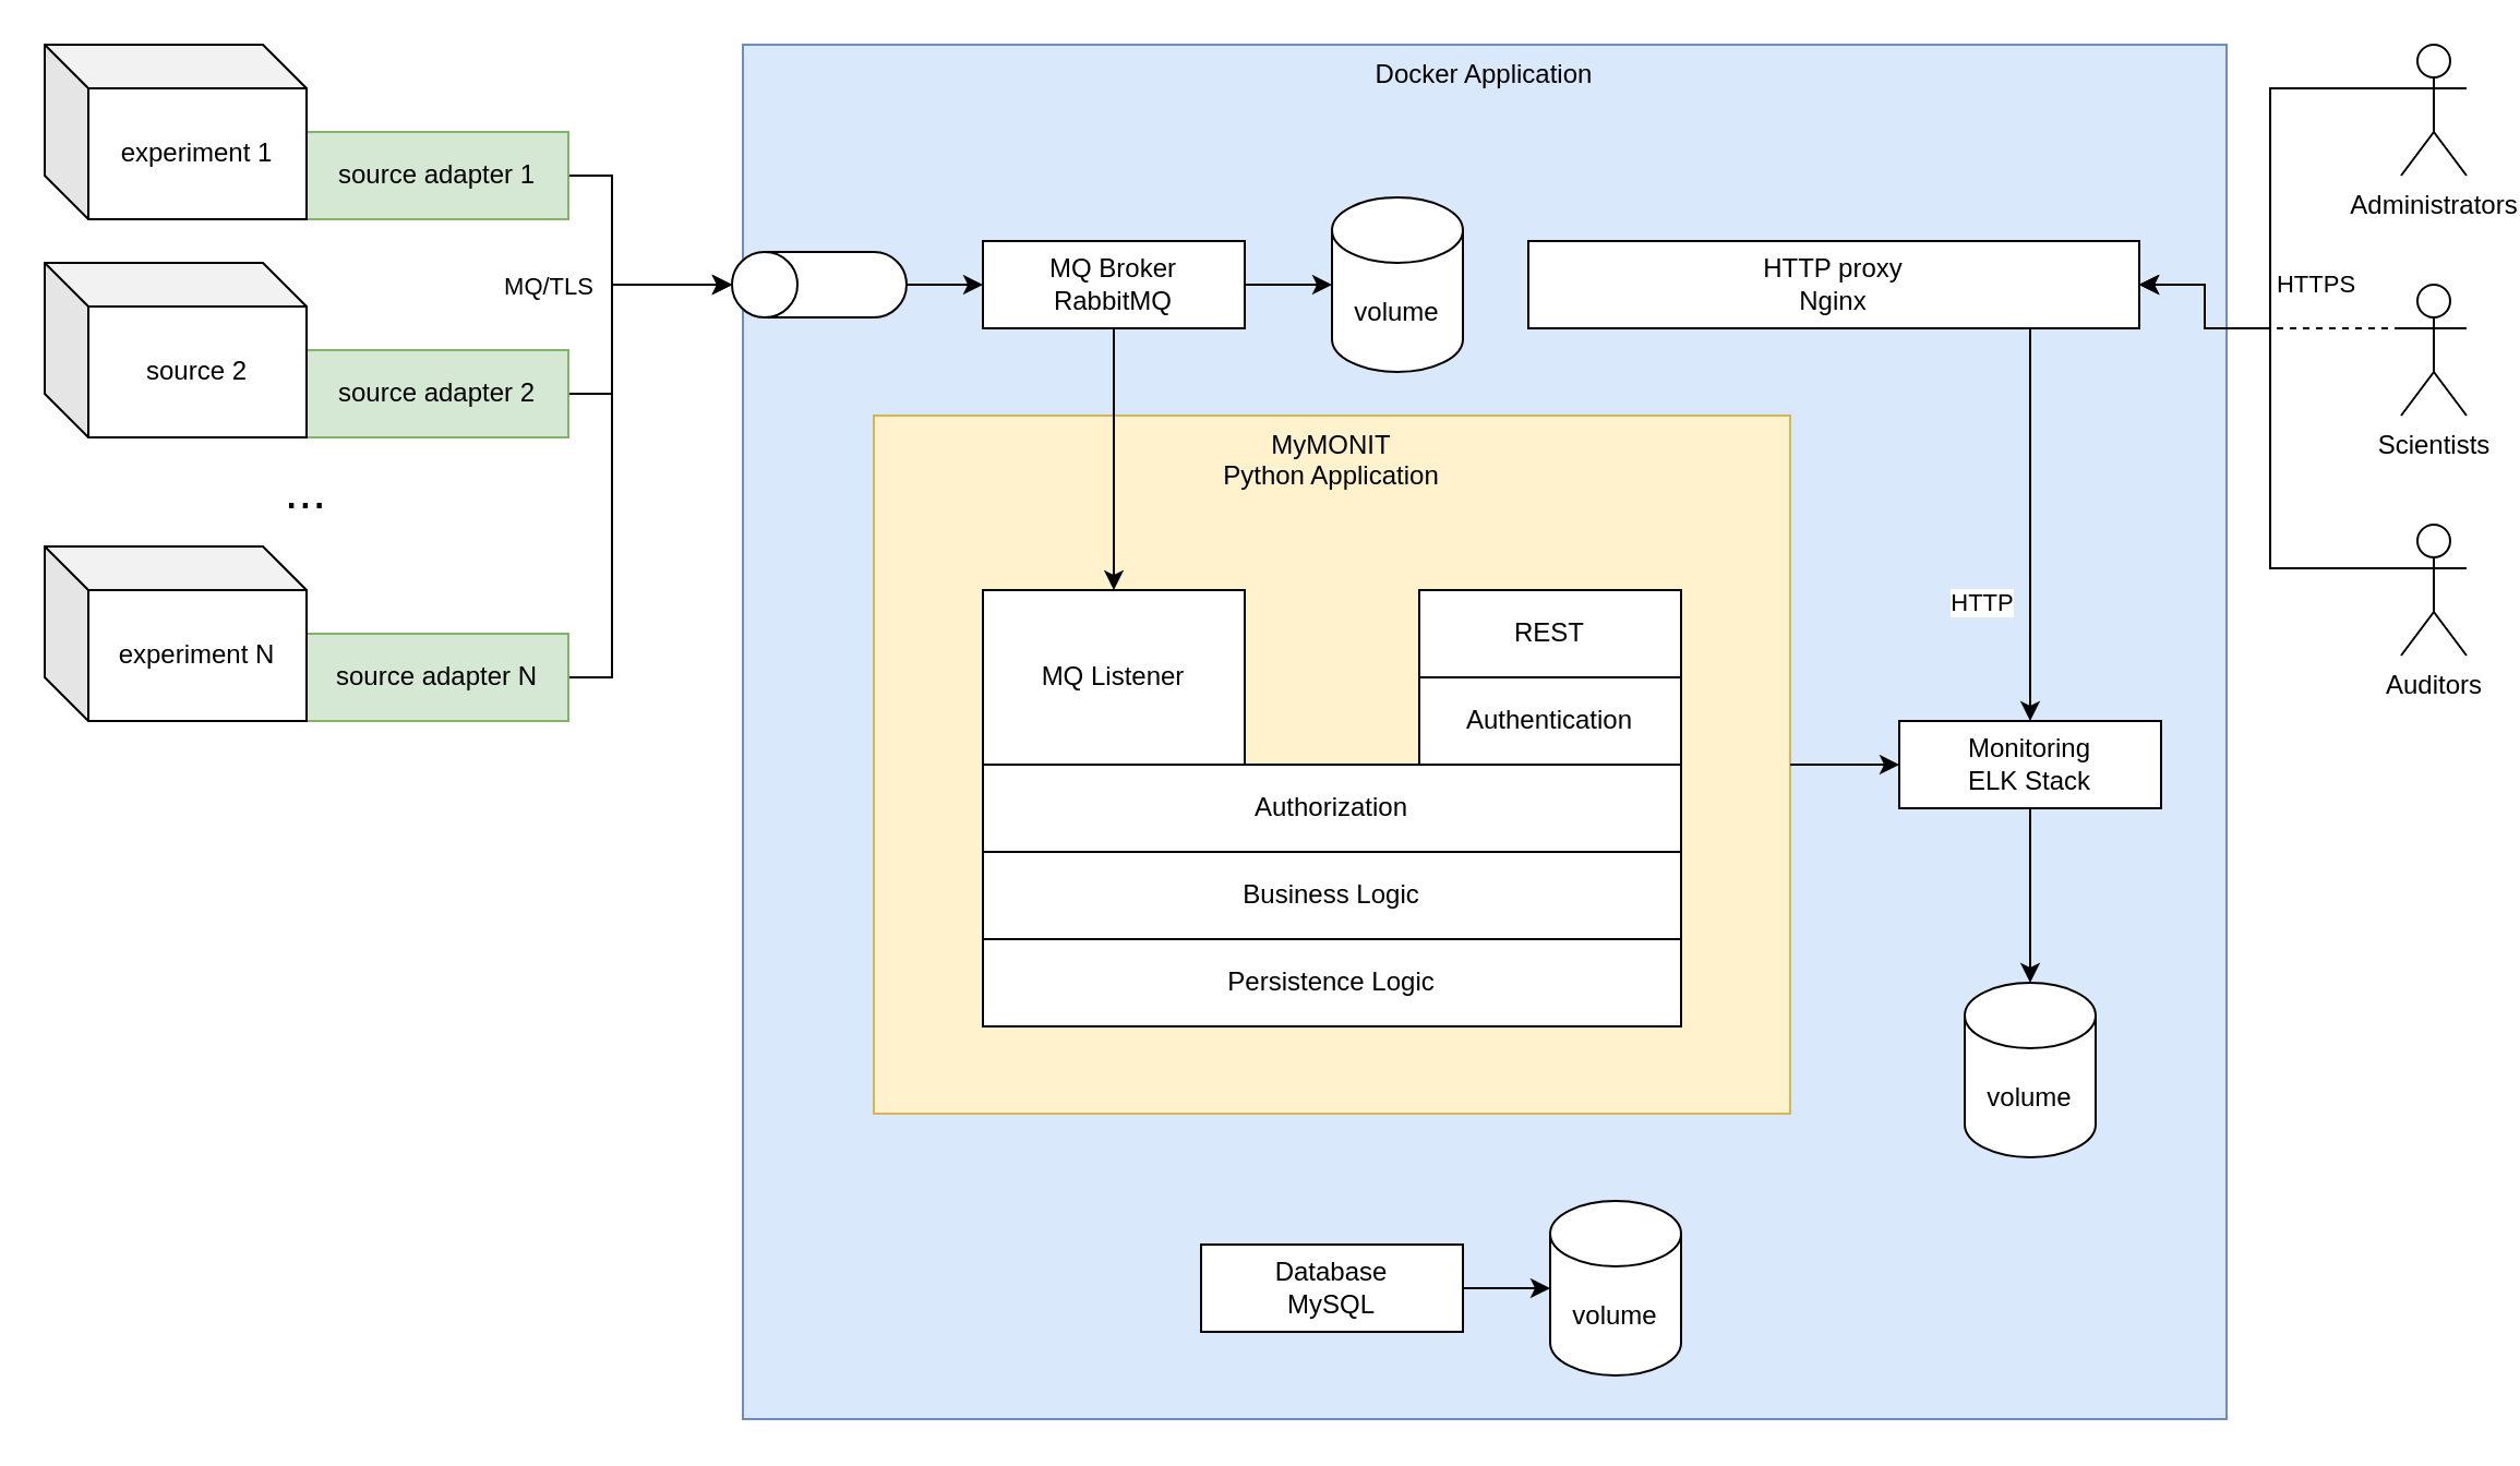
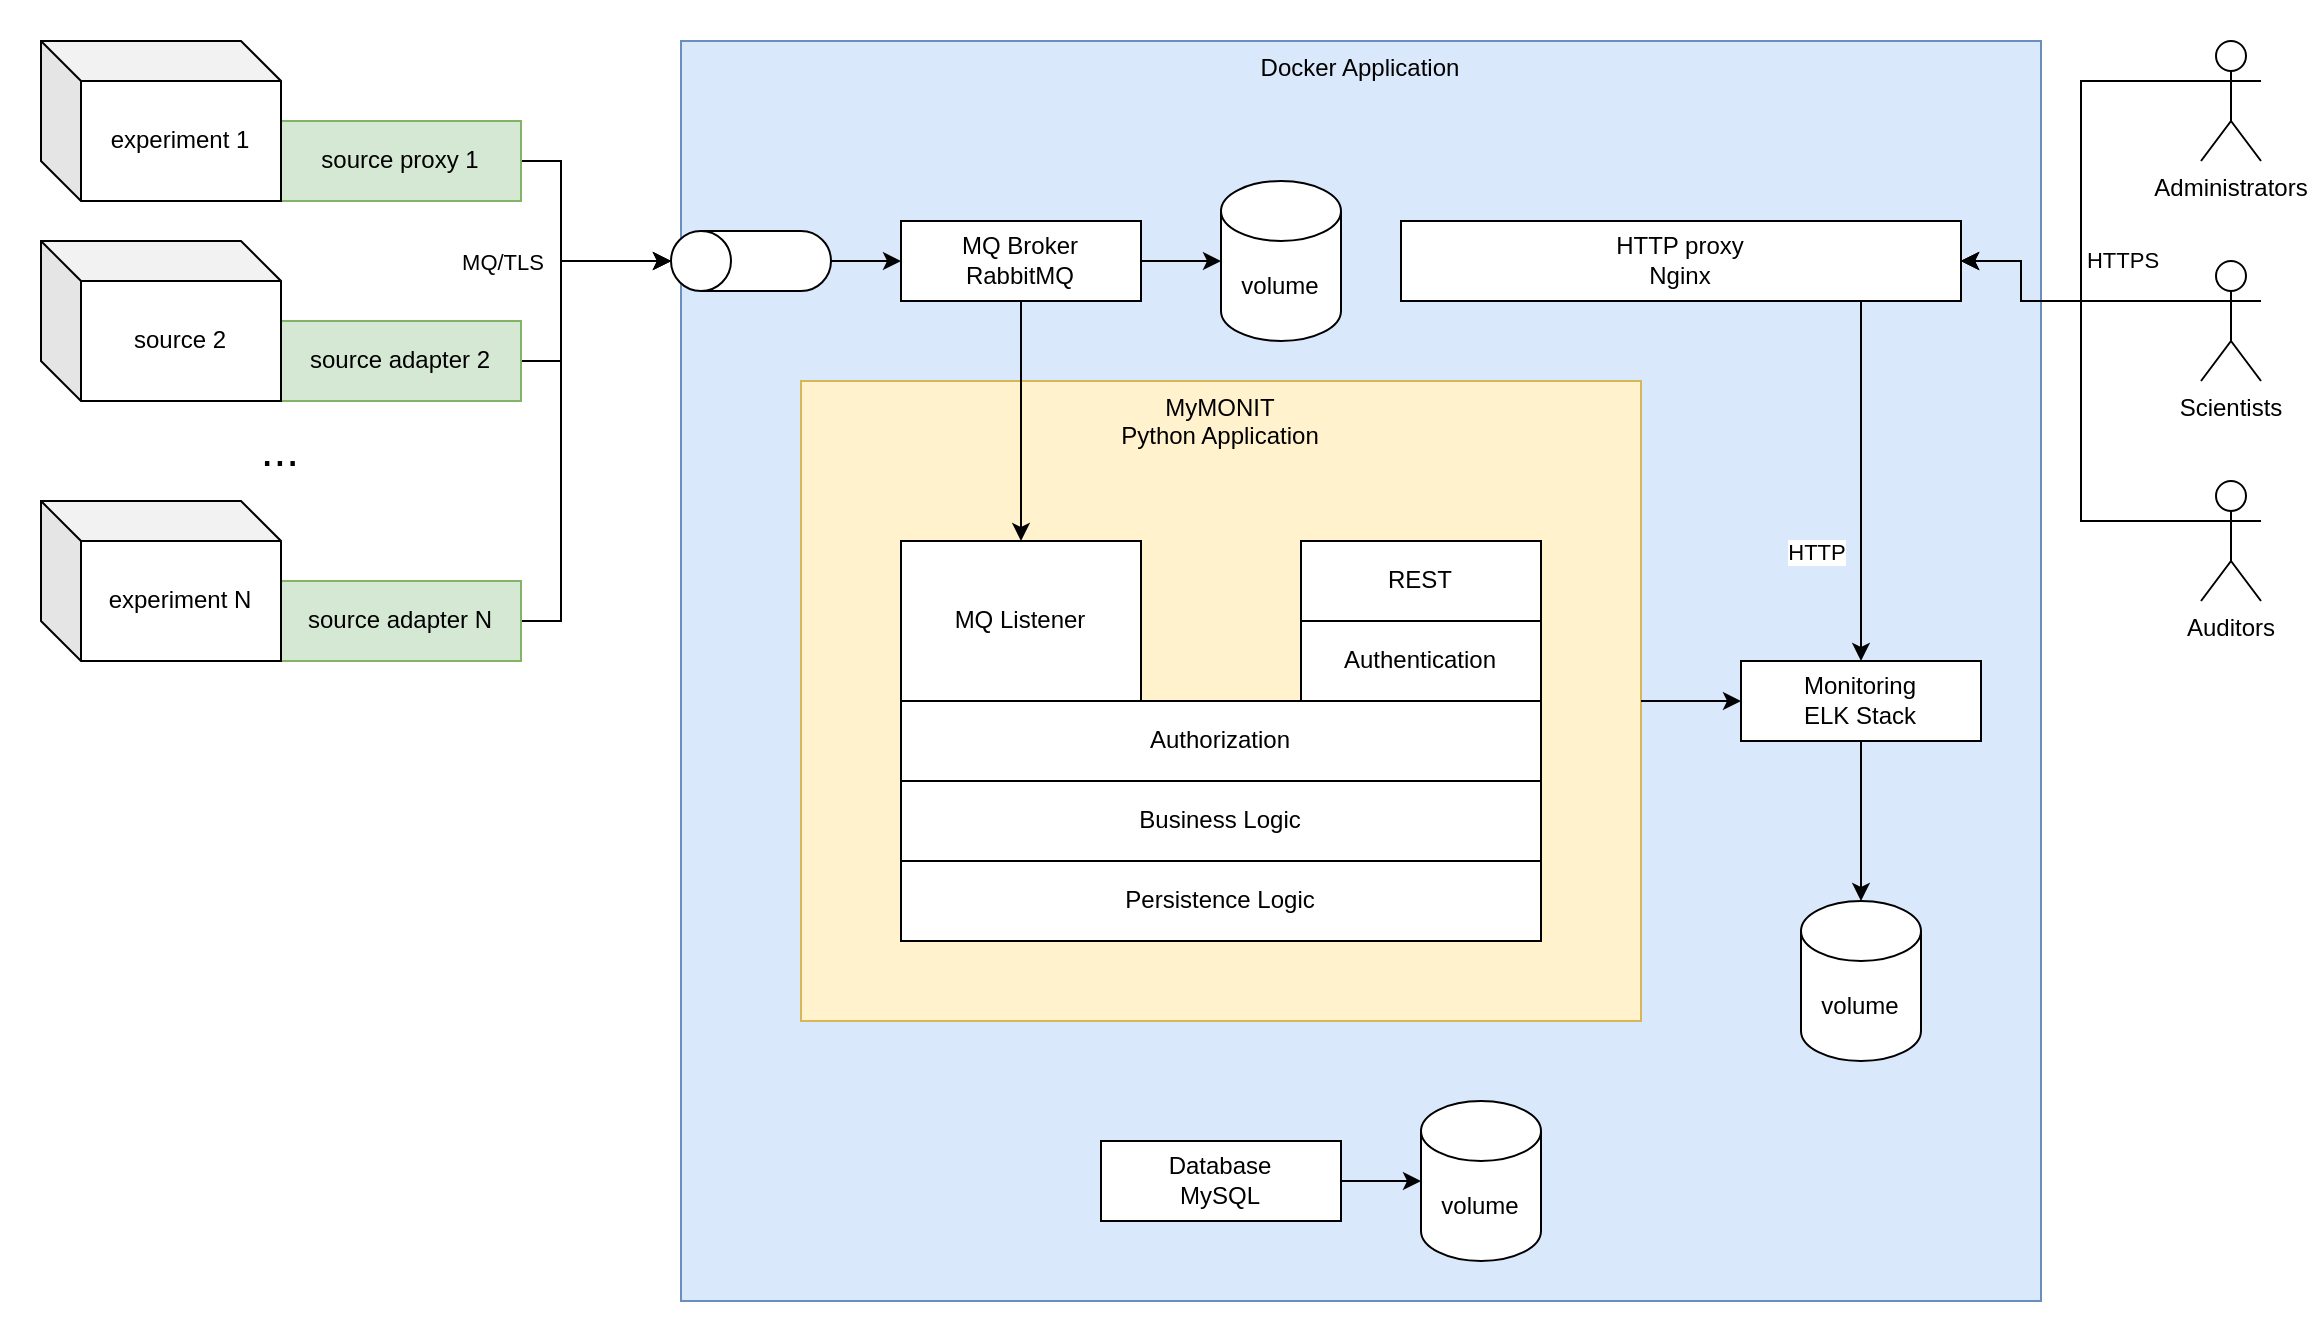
- <mxCell id="20" value="source adapter 1" style="rounded=0;whiteSpace=wrap;html=1;fillColor=#d5e8d4;strokeColor=#82b366;" parent="1" vertex="1"><mxGeometry x="140" y="60" width="120" height="40" as="geometry" /></mxCell>
+ <mxCell id="20" value="source proxy 1" style="rounded=0;whiteSpace=wrap;html=1;fillColor=#d5e8d4;strokeColor=#82b366;" parent="1" vertex="1"><mxGeometry x="140" y="60" width="120" height="40" as="geometry" /></mxCell>
- <mxCell id="16" value="" style="edgeStyle=orthogonalEdgeStyle;rounded=0;orthogonalLoop=1;jettySize=auto;html=1;startArrow=none;startFill=0;exitX=0;exitY=0.333;exitDx=0;exitDy=0;exitPerimeter=0;entryX=1;entryY=0.5;entryDx=0;entryDy=0;dashed=1;" parent="1" source="18" target="6" edge="1"><mxGeometry relative="1" as="geometry"><mxPoint x="840" y="110" as="targetPoint" /><Array as="points"><mxPoint x="1010" y="150" /><mxPoint x="1010" y="130" /></Array></mxGeometry></mxCell>
+ <mxCell id="16" value="" style="edgeStyle=orthogonalEdgeStyle;rounded=0;orthogonalLoop=1;jettySize=auto;html=1;startArrow=none;startFill=0;exitX=0;exitY=0.333;exitDx=0;exitDy=0;exitPerimeter=0;entryX=1;entryY=0.5;entryDx=0;entryDy=0;" parent="1" source="18" target="6" edge="1"><mxGeometry relative="1" as="geometry"><mxPoint x="840" y="110" as="targetPoint" /><Array as="points"><mxPoint x="1010" y="150" /><mxPoint x="1010" y="130" /></Array></mxGeometry></mxCell>
